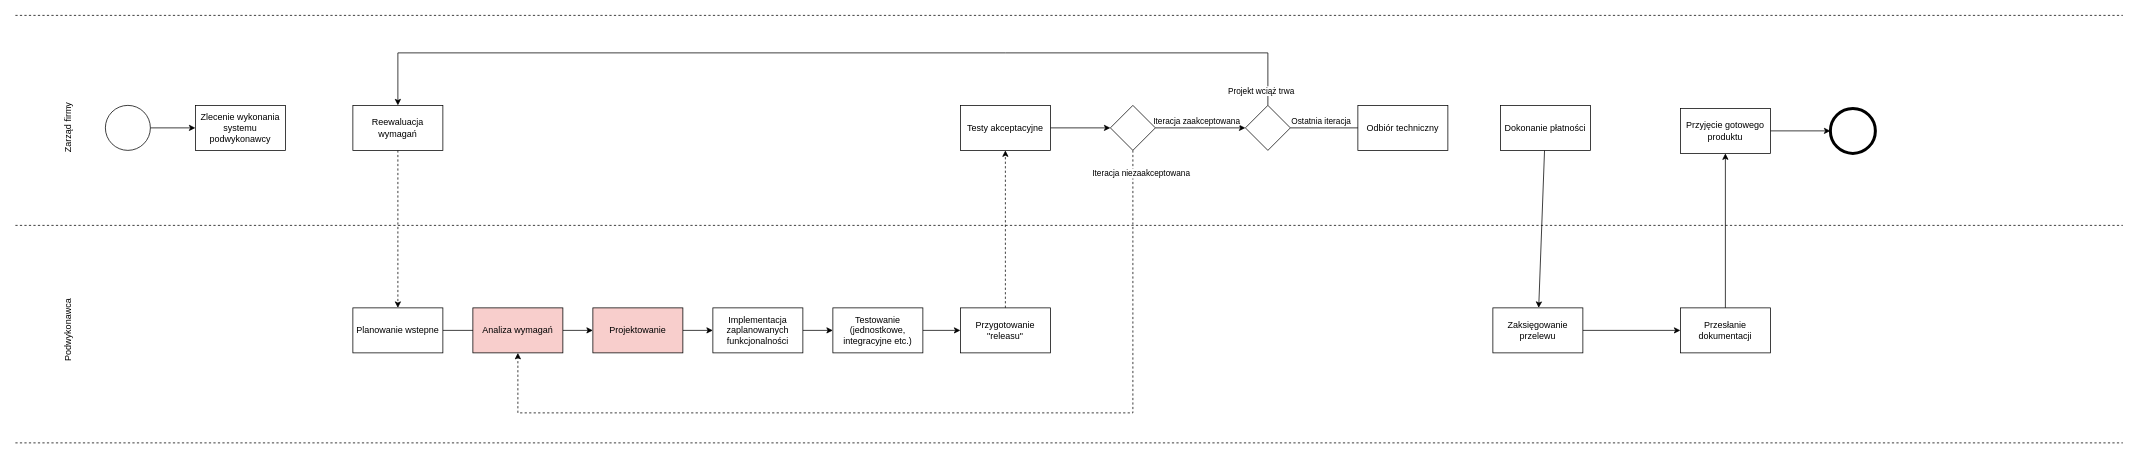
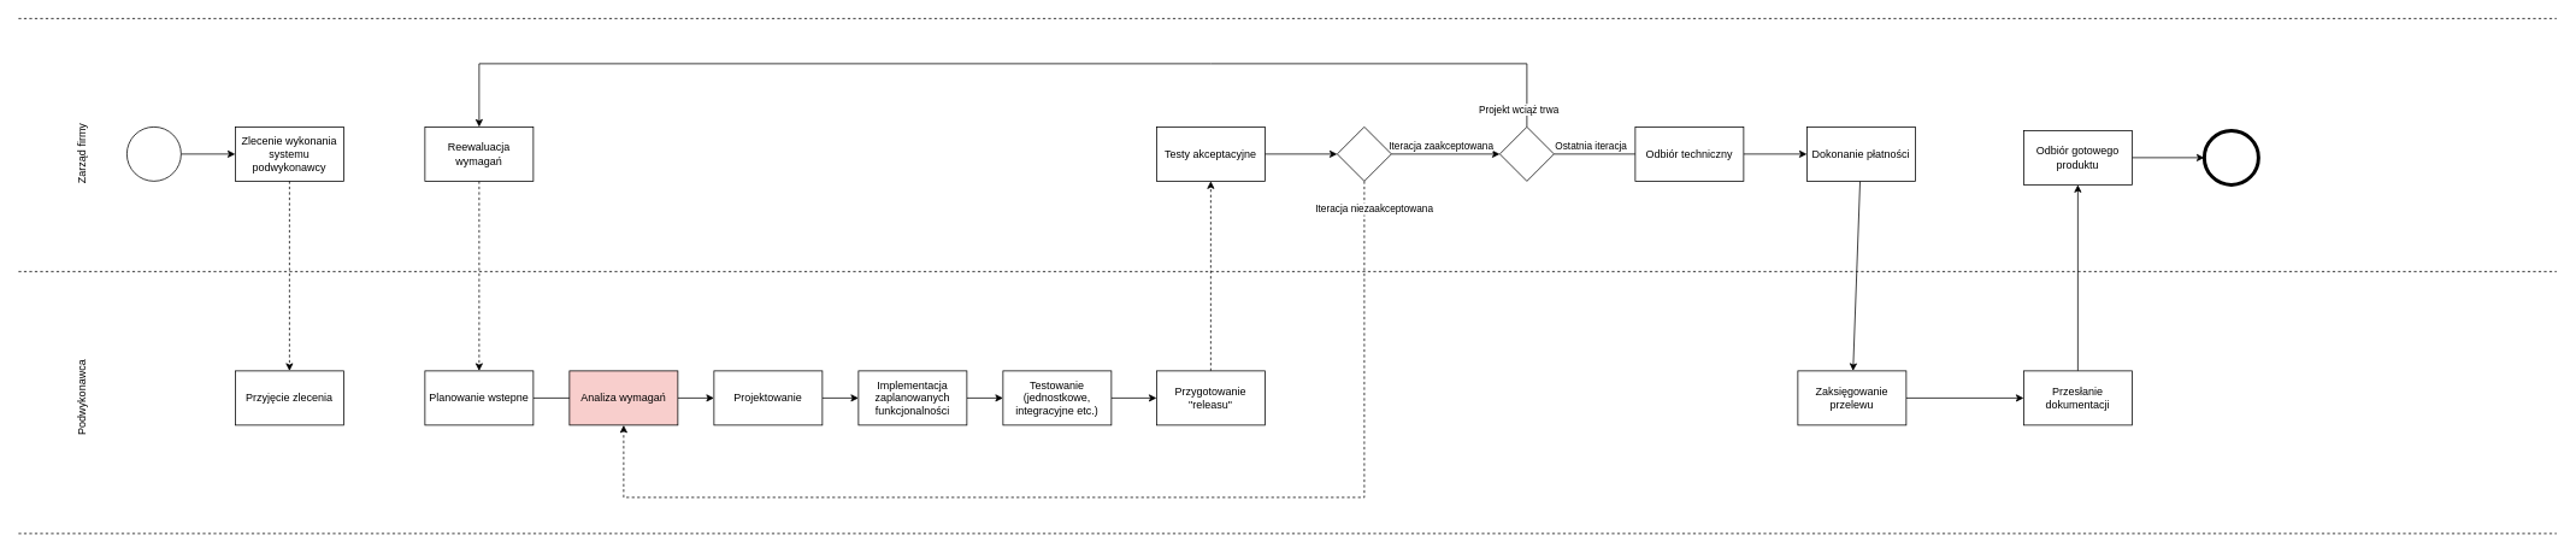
+ <mxCell id="30" style="edgeStyle=none;html=1;exitX=1;exitY=0.5;exitDx=0;exitDy=0;entryX=0;entryY=0.5;entryDx=0;entryDy=0;" edge="1" parent="1" source="31" target="33"><mxGeometry relative="1" as="geometry" /></mxCell>
- <mxCell id="43" value="Przyjęcie gotowego produktu" style="rounded=0;whiteSpace=wrap;html=1;" vertex="1" parent="1"><mxGeometry x="2240" y="144" width="120" height="60" as="geometry" /></mxCell>
+ <mxCell id="43" value="Odbiór gotowego produktu" style="rounded=0;whiteSpace=wrap;html=1;" vertex="1" parent="1"><mxGeometry x="2240" y="144" width="120" height="60" as="geometry" /></mxCell>
+ <mxCell id="13" value="" style="endArrow=classic;html=1;entryX=0.5;entryY=0;entryDx=0;entryDy=0;exitX=0.5;exitY=1;exitDx=0;exitDy=0;dashed=1;" edge="1" parent="1" source="5" target="10"><mxGeometry width="50" height="50" relative="1" as="geometry"><mxPoint x="295" y="260" as="sourcePoint" /><mxPoint x="345" y="210" as="targetPoint" /></mxGeometry></mxCell>
+ <mxCell id="10" value="Przyjęcie zlecenia" style="rounded=0;whiteSpace=wrap;html=1;" vertex="1" parent="1"><mxGeometry x="260" y="410" width="120" height="60" as="geometry" /></mxCell>
- <mxCell id="41" value="Projektowanie" style="whiteSpace=wrap;html=1;fillColor=#f8cecc;" vertex="1" parent="1"><mxGeometry x="790" y="410" width="120" height="60" as="geometry" /></mxCell>
+ <mxCell id="41" value="Projektowanie" style="whiteSpace=wrap;html=1;" vertex="1" parent="1"><mxGeometry x="790" y="410" width="120" height="60" as="geometry" /></mxCell>
